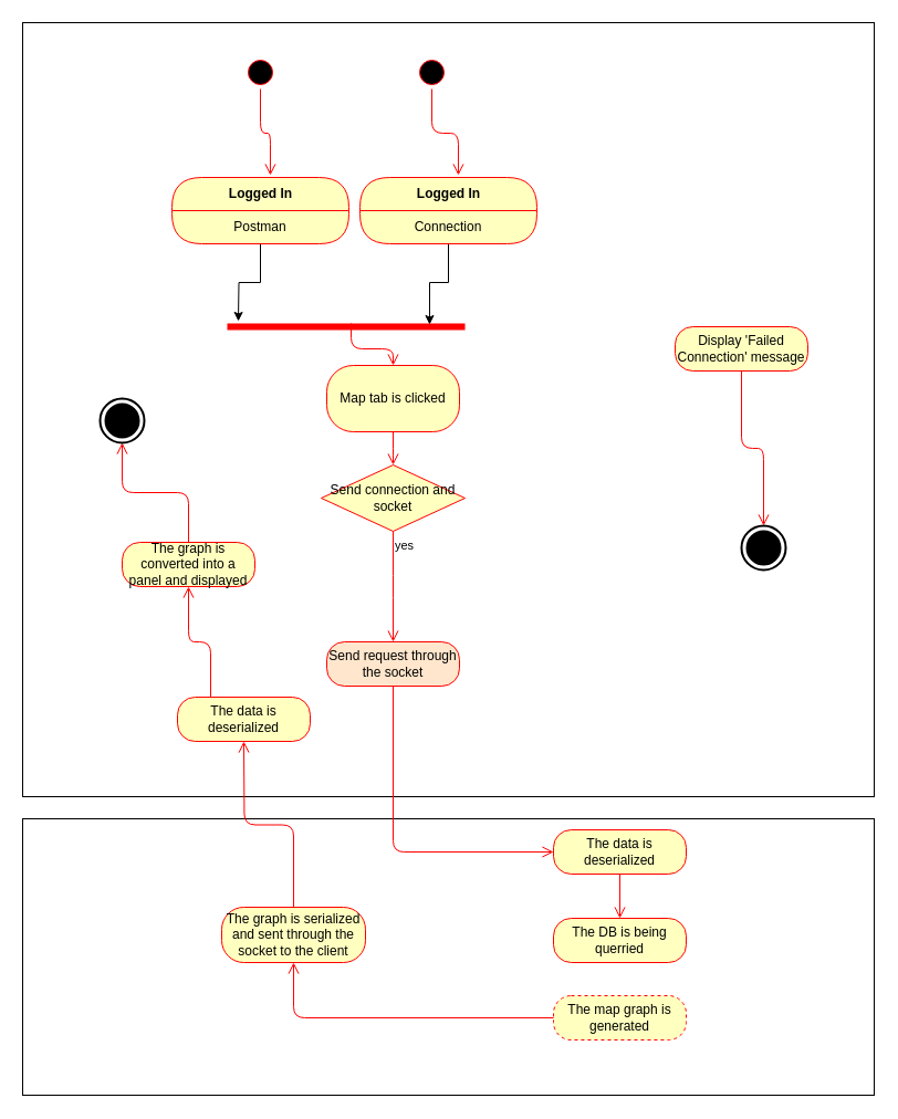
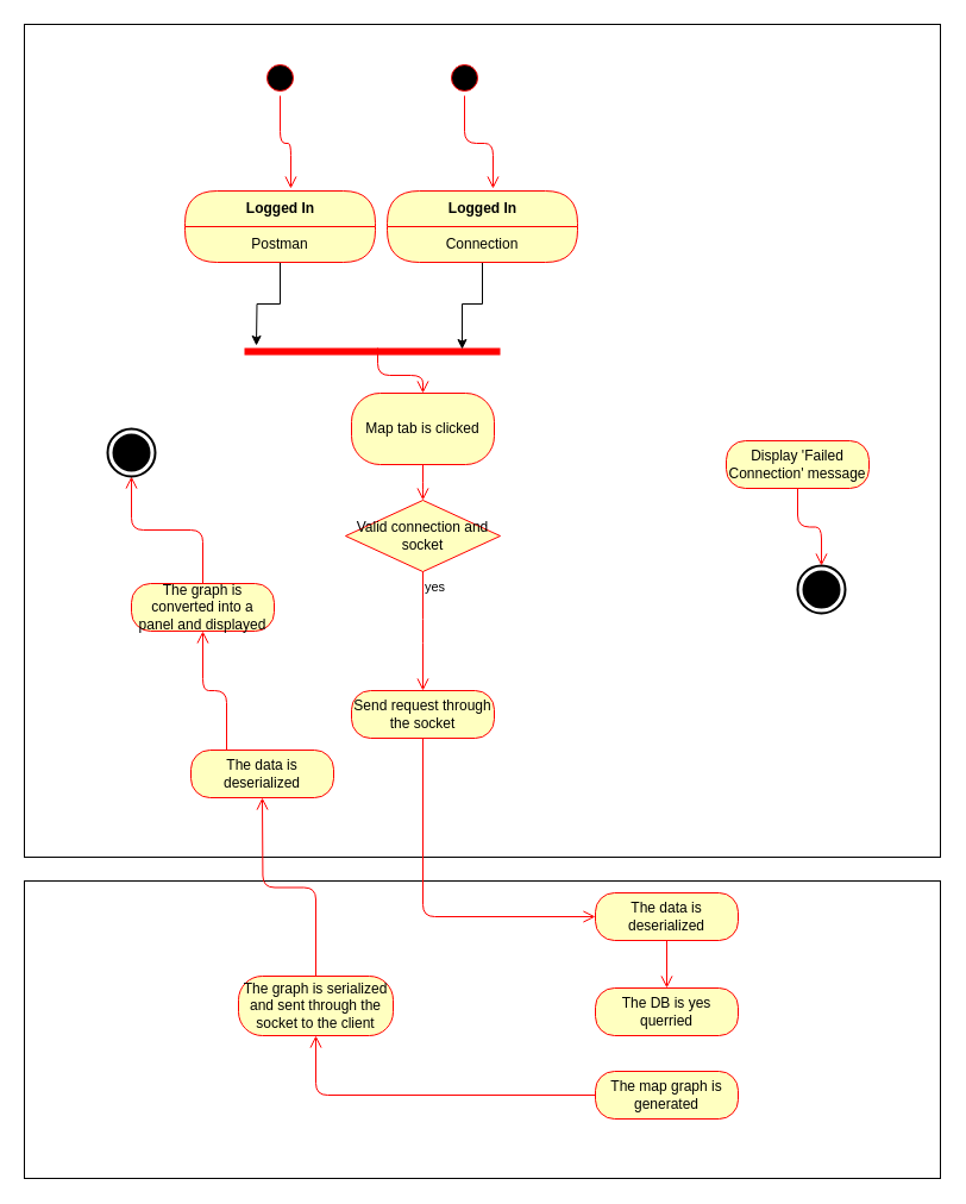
- <mxCell id="31" value="Display 'Failed Connection' message" style="rounded=1;whiteSpace=wrap;html=1;arcSize=40;fontColor=#000000;fillColor=#ffffc0;strokeColor=#ff0000;" vertex="1" parent="1"><mxGeometry x="610" y="295" width="120" height="40" as="geometry" /></mxCell>
+ <mxCell id="31" value="Display 'Failed Connection' message" style="rounded=1;whiteSpace=wrap;html=1;arcSize=40;fontColor=#000000;fillColor=#ffffc0;strokeColor=#ff0000;" vertex="1" parent="1"><mxGeometry x="610" y="370" width="120" height="40" as="geometry" /></mxCell>
- <mxCell id="21" value="Send connection and socket" style="rhombus;whiteSpace=wrap;html=1;fillColor=#ffffc0;strokeColor=#ff0000;" vertex="1" parent="1"><mxGeometry x="290" y="420" width="130" height="60" as="geometry" /></mxCell>
+ <mxCell id="21" value="Valid connection and socket" style="rhombus;whiteSpace=wrap;html=1;fillColor=#ffffc0;strokeColor=#ff0000;" vertex="1" parent="1"><mxGeometry x="290" y="420" width="130" height="60" as="geometry" /></mxCell>
- <mxCell id="33" value="Send request through the socket" style="rounded=1;whiteSpace=wrap;html=1;arcSize=40;fontColor=#000000;fillColor=#ffe6cc;strokeColor=#ff0000;" vertex="1" parent="1"><mxGeometry x="295" y="580" width="120" height="40" as="geometry" /></mxCell>
+ <mxCell id="33" value="Send request through the socket" style="rounded=1;whiteSpace=wrap;html=1;arcSize=40;fontColor=#000000;fillColor=#ffffc0;strokeColor=#ff0000;" vertex="1" parent="1"><mxGeometry x="295" y="580" width="120" height="40" as="geometry" /></mxCell>
- <mxCell id="14" value="The DB is being querried" style="rounded=1;whiteSpace=wrap;html=1;arcSize=40;fontColor=#000000;fillColor=#ffffc0;strokeColor=#ff0000;" vertex="1" parent="1"><mxGeometry x="500" y="830" width="120" height="40" as="geometry" /></mxCell>
+ <mxCell id="14" value="The DB is yes querried" style="rounded=1;whiteSpace=wrap;html=1;arcSize=40;fontColor=#000000;fillColor=#ffffc0;strokeColor=#ff0000;" vertex="1" parent="1"><mxGeometry x="500" y="830" width="120" height="40" as="geometry" /></mxCell>
- <mxCell id="35" value="The map graph is generated" style="rounded=1;whiteSpace=wrap;html=1;arcSize=40;fontColor=#000000;fillColor=#ffffc0;strokeColor=#ff0000;dashed=1;" vertex="1" parent="1"><mxGeometry x="500" y="900" width="120" height="40" as="geometry" /></mxCell>
+ <mxCell id="35" value="The map graph is generated" style="rounded=1;whiteSpace=wrap;html=1;arcSize=40;fontColor=#000000;fillColor=#ffffc0;strokeColor=#ff0000;" vertex="1" parent="1"><mxGeometry x="500" y="900" width="120" height="40" as="geometry" /></mxCell>
